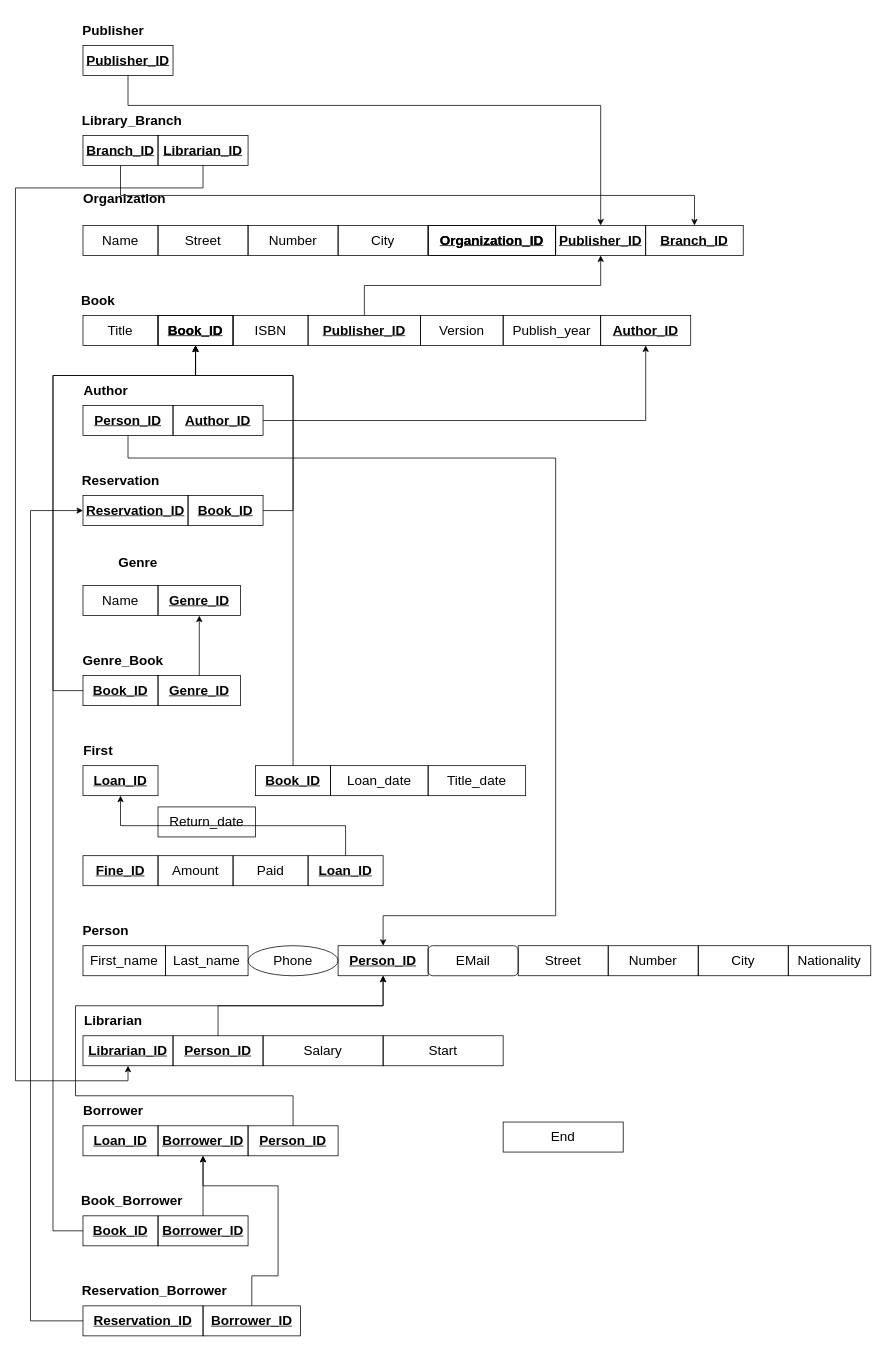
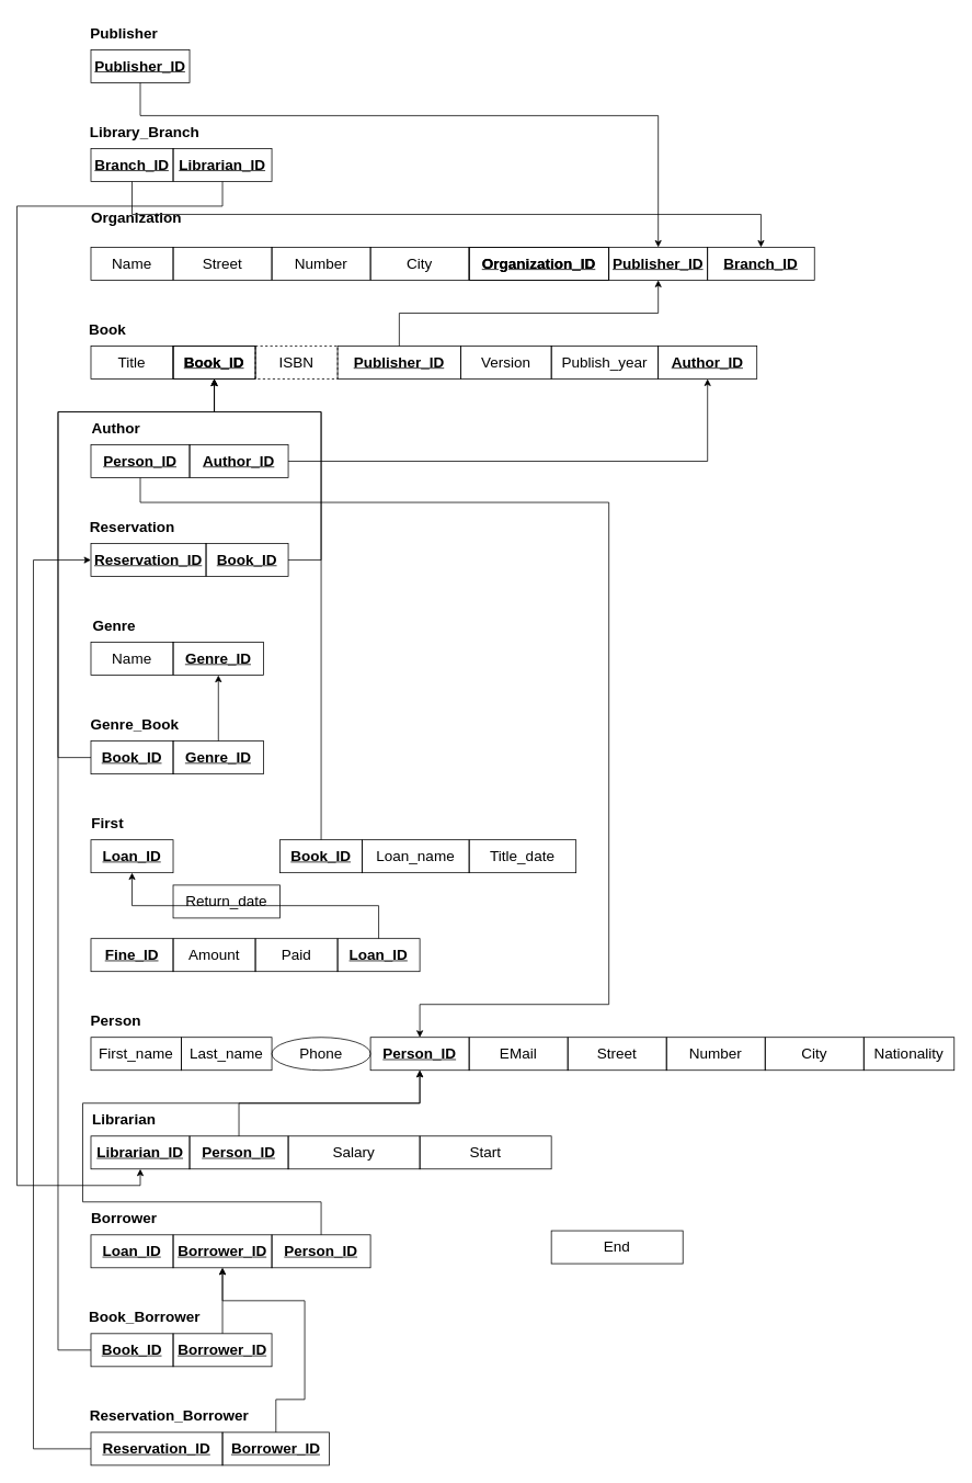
- <mxCell id="19" value="ISBN" style="whiteSpace=wrap;html=1;align=center;strokeColor=default;fontSize=18;fillColor=none;" parent="1" vertex="1"><mxGeometry x="310" y="420" width="100" height="40" as="geometry" /></mxCell>
+ <mxCell id="19" value="ISBN" style="whiteSpace=wrap;html=1;align=center;strokeColor=default;fontSize=18;fillColor=none;dashed=1;" parent="1" vertex="1"><mxGeometry x="310" y="420" width="100" height="40" as="geometry" /></mxCell>
- <mxCell id="73" value="Genre" style="text;strokeColor=none;fillColor=none;html=1;fontSize=18;fontStyle=1;verticalAlign=middle;align=center;" parent="1" vertex="1"><mxGeometry x="120" y="730" width="125" height="40" as="geometry" /></mxCell>
+ <mxCell id="73" value="Genre" style="text;strokeColor=none;fillColor=none;html=1;fontSize=18;fontStyle=1;verticalAlign=middle;align=center;" parent="1" vertex="1"><mxGeometry x="75" y="740" width="125" height="40" as="geometry" /></mxCell>
- <mxCell id="33" value="Loan_date" style="whiteSpace=wrap;html=1;align=center;strokeColor=default;fontSize=18;fillColor=none;" parent="1" vertex="1"><mxGeometry x="440" y="1020" width="130" height="40" as="geometry" /></mxCell>
+ <mxCell id="33" value="Loan_name" style="whiteSpace=wrap;html=1;align=center;strokeColor=default;fontSize=18;fillColor=none;" parent="1" vertex="1"><mxGeometry x="440" y="1020" width="130" height="40" as="geometry" /></mxCell>
- <mxCell id="14" value="EMail" style="whiteSpace=wrap;html=1;align=center;strokeColor=default;fontSize=18;fillColor=none;rounded=1;" parent="1" vertex="1"><mxGeometry x="570" y="1260" width="120" height="40" as="geometry" /></mxCell>
+ <mxCell id="14" value="EMail" style="whiteSpace=wrap;html=1;align=center;strokeColor=default;fontSize=18;fillColor=none;" parent="1" vertex="1"><mxGeometry x="570" y="1260" width="120" height="40" as="geometry" /></mxCell>
